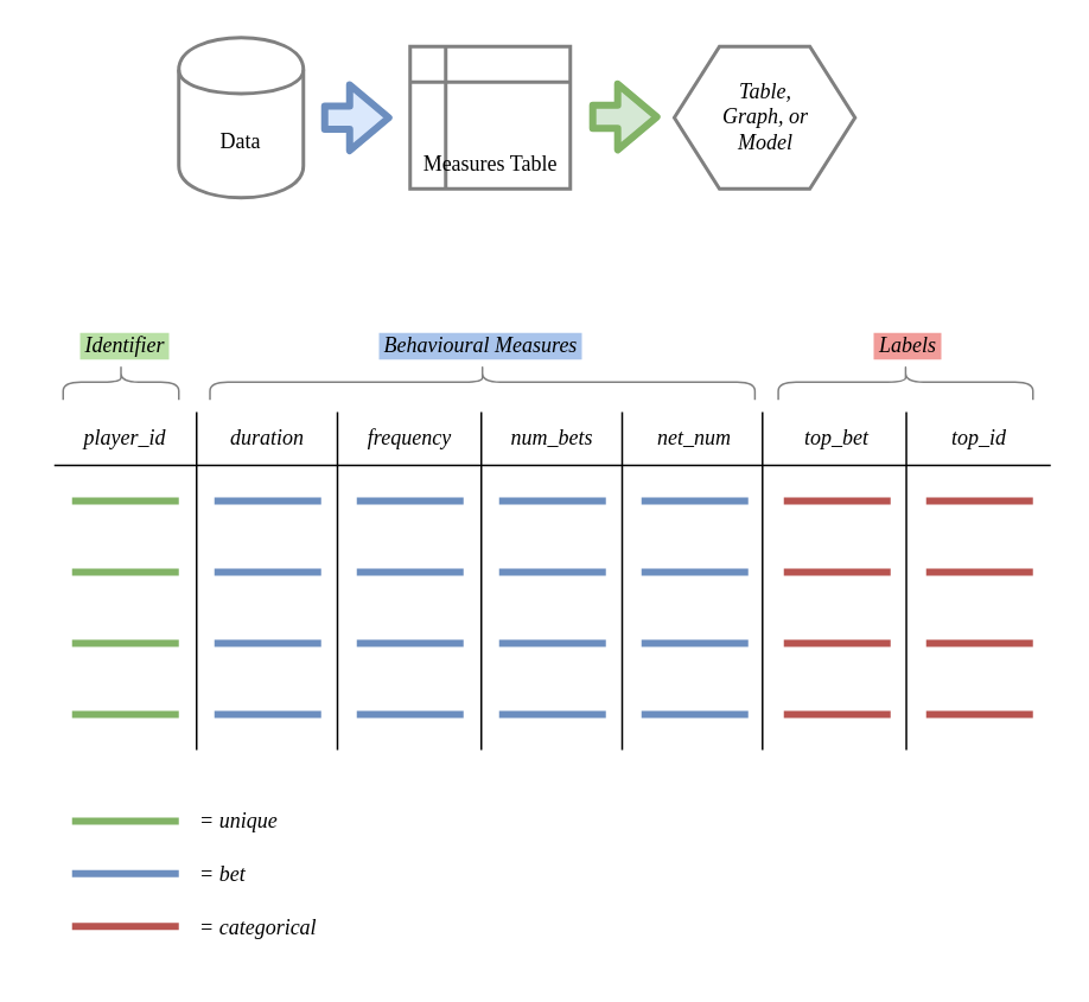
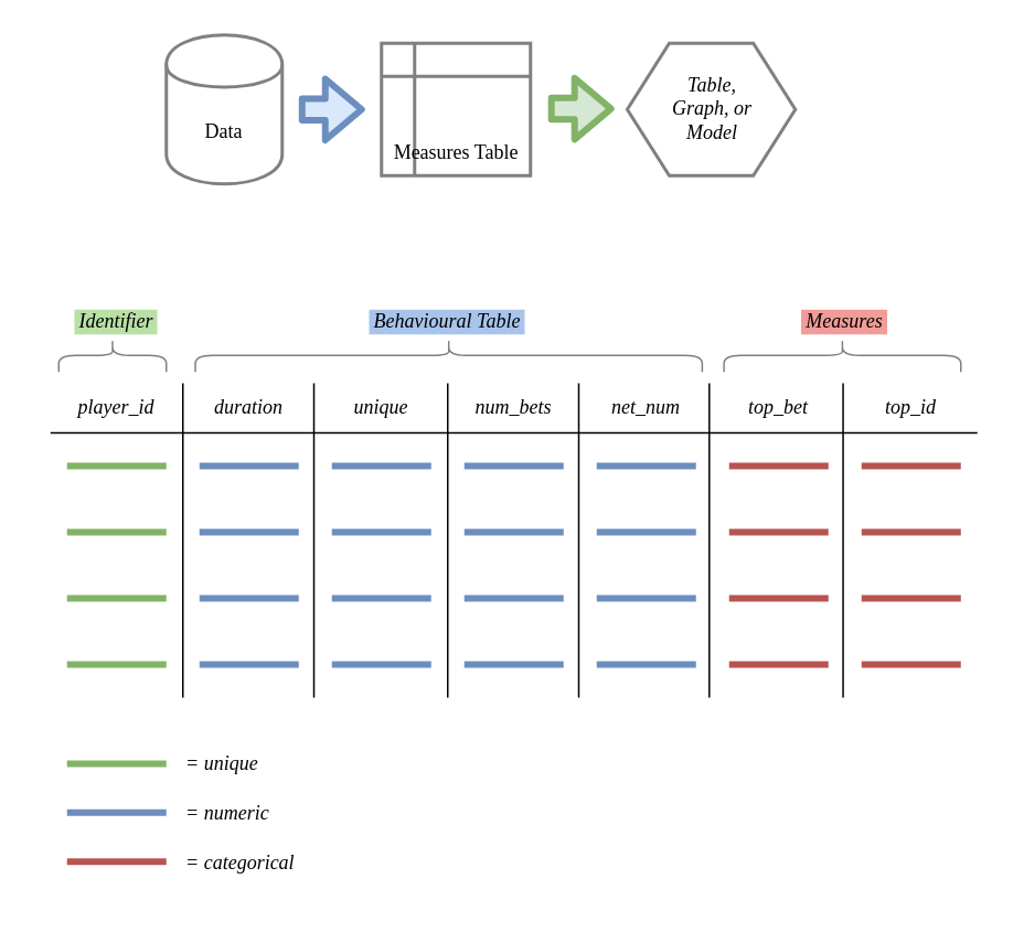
- <mxCell id="9" value="&amp;nbsp;Behavioural Measures&amp;nbsp; " style="text;html=1;strokeColor=none;fillColor=none;align=center;verticalAlign=middle;whiteSpace=wrap;rounded=0;fontFamily=Roboto Mono;FType=g;fontStyle=2;labelBackgroundColor=#A9C4EB;" vertex="1" parent="1"><mxGeometry x="110" y="174.12" width="320" height="40" as="geometry" /></mxCell>
+ <mxCell id="9" value="&amp;nbsp;Behavioural Table&amp;nbsp; " style="text;html=1;strokeColor=none;fillColor=none;align=center;verticalAlign=middle;whiteSpace=wrap;rounded=0;fontFamily=Roboto Mono;FType=g;fontStyle=2;labelBackgroundColor=#A9C4EB;" vertex="1" parent="1"><mxGeometry x="110" y="174.12" width="320" height="40" as="geometry" /></mxCell>
- <mxCell id="20" value="&amp;nbsp;Labels&amp;nbsp; " style="text;html=1;strokeColor=none;fillColor=none;align=center;verticalAlign=middle;whiteSpace=wrap;rounded=0;fontFamily=Roboto Mono;FType=g;fontStyle=2;labelBackgroundColor=#F19C99;" vertex="1" parent="1"><mxGeometry x="430" y="174.12" width="160" height="40" as="geometry" /></mxCell>
+ <mxCell id="20" value="&amp;nbsp;Measures&amp;nbsp; " style="text;html=1;strokeColor=none;fillColor=none;align=center;verticalAlign=middle;whiteSpace=wrap;rounded=0;fontFamily=Roboto Mono;FType=g;fontStyle=2;labelBackgroundColor=#F19C99;" vertex="1" parent="1"><mxGeometry x="430" y="174.12" width="160" height="40" as="geometry" /></mxCell>
- <mxCell id="15" value="frequency" style="text;html=1;strokeColor=none;fillColor=none;align=center;verticalAlign=middle;whiteSpace=wrap;rounded=0;fontFamily=Roboto Mono;FType=g;fontSize=12;fontStyle=2" vertex="1" parent="1"><mxGeometry x="190" y="231" width="80" height="30" as="geometry" /></mxCell>
+ <mxCell id="15" value="unique" style="text;html=1;strokeColor=none;fillColor=none;align=center;verticalAlign=middle;whiteSpace=wrap;rounded=0;fontFamily=Roboto Mono;FType=g;fontSize=12;fontStyle=2" vertex="1" parent="1"><mxGeometry x="190" y="231" width="80" height="30" as="geometry" /></mxCell>
- <mxCell id="49" value="&lt;div&gt;= bet&lt;br&gt;&lt;/div&gt;" style="text;html=1;strokeColor=none;fillColor=none;align=left;verticalAlign=middle;whiteSpace=wrap;rounded=0;fontFamily=Roboto Mono;FType=g;fontSize=12;fontStyle=2" vertex="1" parent="1"><mxGeometry x="110" y="471" width="90" height="40" as="geometry" /></mxCell>
+ <mxCell id="49" value="&lt;div&gt;= numeric&lt;br&gt;&lt;/div&gt;" style="text;html=1;strokeColor=none;fillColor=none;align=left;verticalAlign=middle;whiteSpace=wrap;rounded=0;fontFamily=Roboto Mono;FType=g;fontSize=12;fontStyle=2" vertex="1" parent="1"><mxGeometry x="110" y="471" width="90" height="40" as="geometry" /></mxCell>
